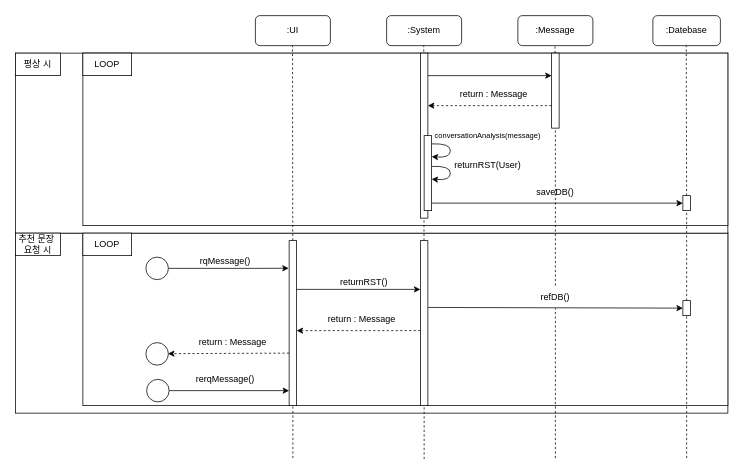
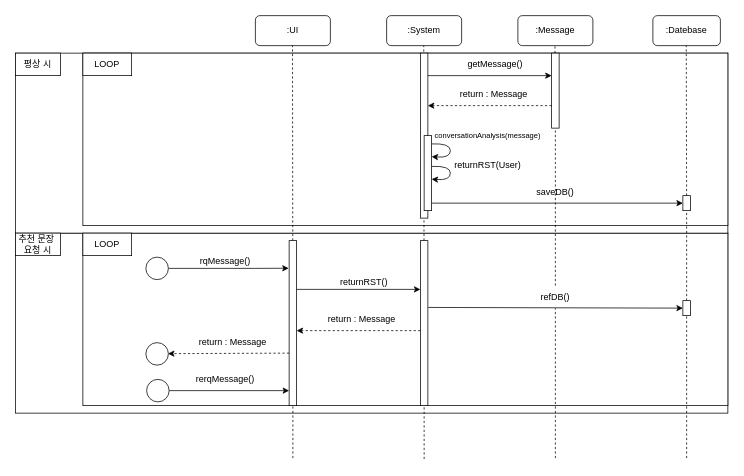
+ <mxCell id="18" value="getMessage()" style="text;html=1;strokeColor=none;fillColor=none;align=center;verticalAlign=middle;whiteSpace=wrap;rounded=0;" parent="1" vertex="1"><mxGeometry x="630" y="70" width="60" height="30" as="geometry" /></mxCell>
